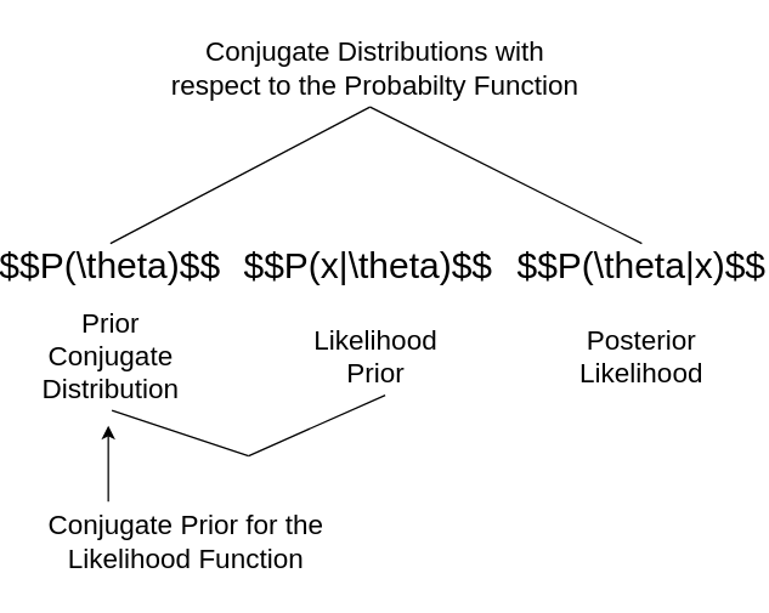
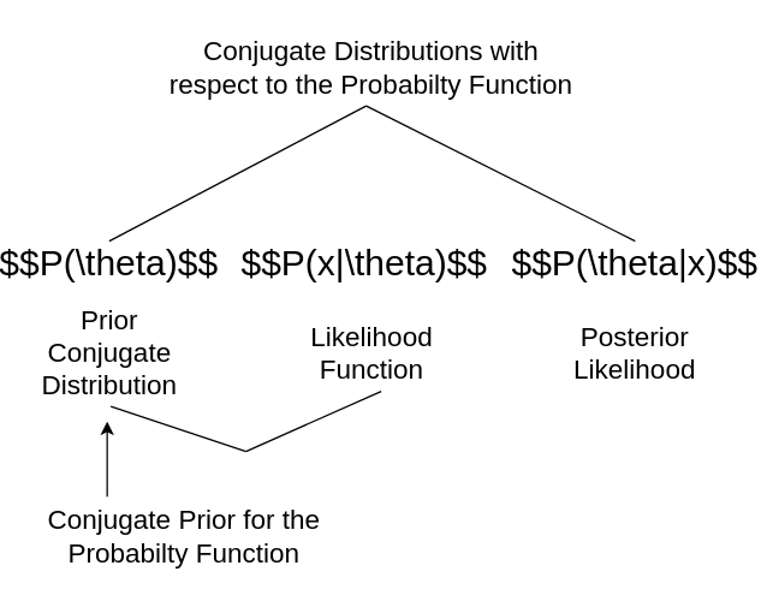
- <mxCell id="6" value="&lt;font style=&quot;font-size: 18px;&quot;&gt;Likelihood Prior&lt;/font&gt;" style="text;html=1;align=center;verticalAlign=middle;whiteSpace=wrap;rounded=0;" vertex="1" parent="1"><mxGeometry x="215" y="220" width="60" height="30" as="geometry" /></mxCell>
+ <mxCell id="6" value="&lt;font style=&quot;font-size: 18px;&quot;&gt;Likelihood Function&lt;/font&gt;" style="text;html=1;align=center;verticalAlign=middle;whiteSpace=wrap;rounded=0;" vertex="1" parent="1"><mxGeometry x="215" y="220" width="60" height="30" as="geometry" /></mxCell>
- <mxCell id="11" value="&lt;font style=&quot;font-size: 18px;&quot;&gt;Conjugate Prior for the Likelihood Function&lt;/font&gt;" style="text;html=1;align=center;verticalAlign=middle;whiteSpace=wrap;rounded=0;" vertex="1" parent="1"><mxGeometry x="25" y="332" width="190" height="50" as="geometry" /></mxCell>
+ <mxCell id="11" value="&lt;font style=&quot;font-size: 18px;&quot;&gt;Conjugate Prior for the Probabilty Function&lt;/font&gt;" style="text;html=1;align=center;verticalAlign=middle;whiteSpace=wrap;rounded=0;" vertex="1" parent="1"><mxGeometry x="25" y="332" width="190" height="50" as="geometry" /></mxCell>
